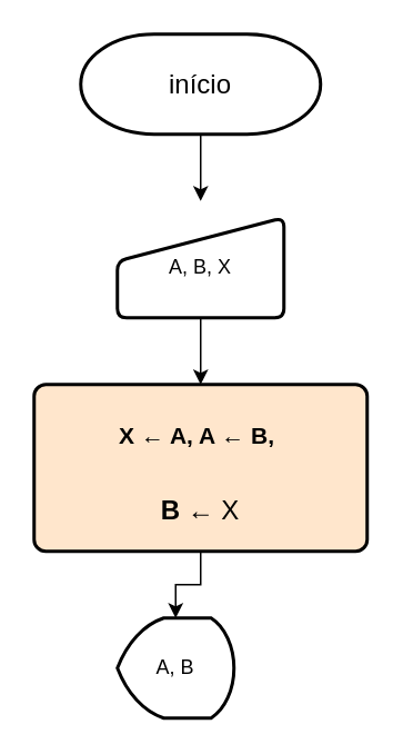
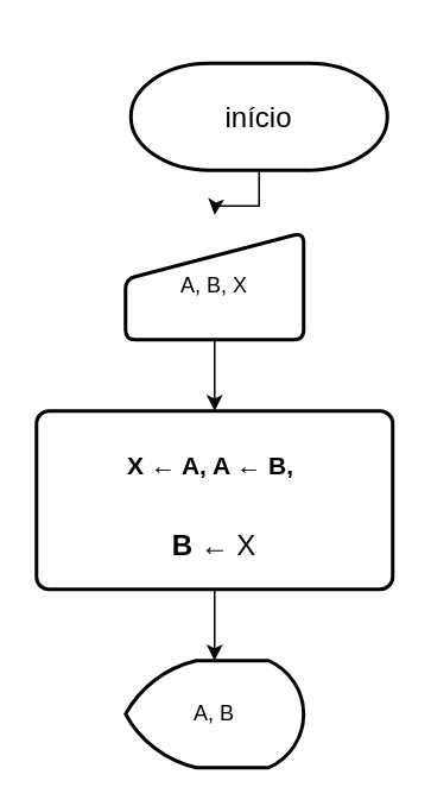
- <mxCell id="3" value="&lt;font size=&quot;3&quot;&gt;início&lt;/font&gt;" style="strokeWidth=2;html=1;shape=mxgraph.flowchart.terminator;whiteSpace=wrap;" parent="1" vertex="1"><mxGeometry x="48" y="20" width="144" height="60" as="geometry" /></mxCell>
+ <mxCell id="3" value="&lt;font size=&quot;3&quot;&gt;início&lt;/font&gt;" style="strokeWidth=2;html=1;shape=mxgraph.flowchart.terminator;whiteSpace=wrap;" parent="1" vertex="1"><mxGeometry x="73" y="35" width="144" height="60" as="geometry" /></mxCell>
- <mxCell id="7" value="&lt;h1&gt;&lt;font style=&quot;font-size: 14px;&quot;&gt;X ← A, A ← B,&amp;nbsp;&lt;/font&gt;&lt;/h1&gt;&lt;h1&gt;&lt;font size=&quot;3&quot;&gt;B&amp;nbsp;←&lt;span style=&quot;background-color: initial; font-weight: normal;&quot;&gt;&amp;nbsp;X&lt;/span&gt;&lt;/font&gt;&lt;br&gt;&lt;/h1&gt;" style="rounded=1;whiteSpace=wrap;html=1;absoluteArcSize=1;arcSize=14;strokeWidth=2;fillColor=#ffe6cc;" parent="1" vertex="1"><mxGeometry x="20" y="230" width="200" height="100" as="geometry" /></mxCell>
+ <mxCell id="7" value="&lt;h1&gt;&lt;font style=&quot;font-size: 14px;&quot;&gt;X ← A, A ← B,&amp;nbsp;&lt;/font&gt;&lt;/h1&gt;&lt;h1&gt;&lt;font size=&quot;3&quot;&gt;B&amp;nbsp;←&lt;span style=&quot;background-color: initial; font-weight: normal;&quot;&gt;&amp;nbsp;X&lt;/span&gt;&lt;/font&gt;&lt;br&gt;&lt;/h1&gt;" style="rounded=1;whiteSpace=wrap;html=1;absoluteArcSize=1;arcSize=14;strokeWidth=2;" parent="1" vertex="1"><mxGeometry x="20" y="230" width="200" height="100" as="geometry" /></mxCell>
- <mxCell id="8" value="A, B" style="strokeWidth=2;html=1;shape=mxgraph.flowchart.display;whiteSpace=wrap;" parent="1" vertex="1"><mxGeometry x="70" y="370" width="70" height="60" as="geometry" /></mxCell>
+ <mxCell id="8" value="A, B" style="strokeWidth=2;html=1;shape=mxgraph.flowchart.display;whiteSpace=wrap;" parent="1" vertex="1"><mxGeometry x="70" y="370" width="100" height="60" as="geometry" /></mxCell>
